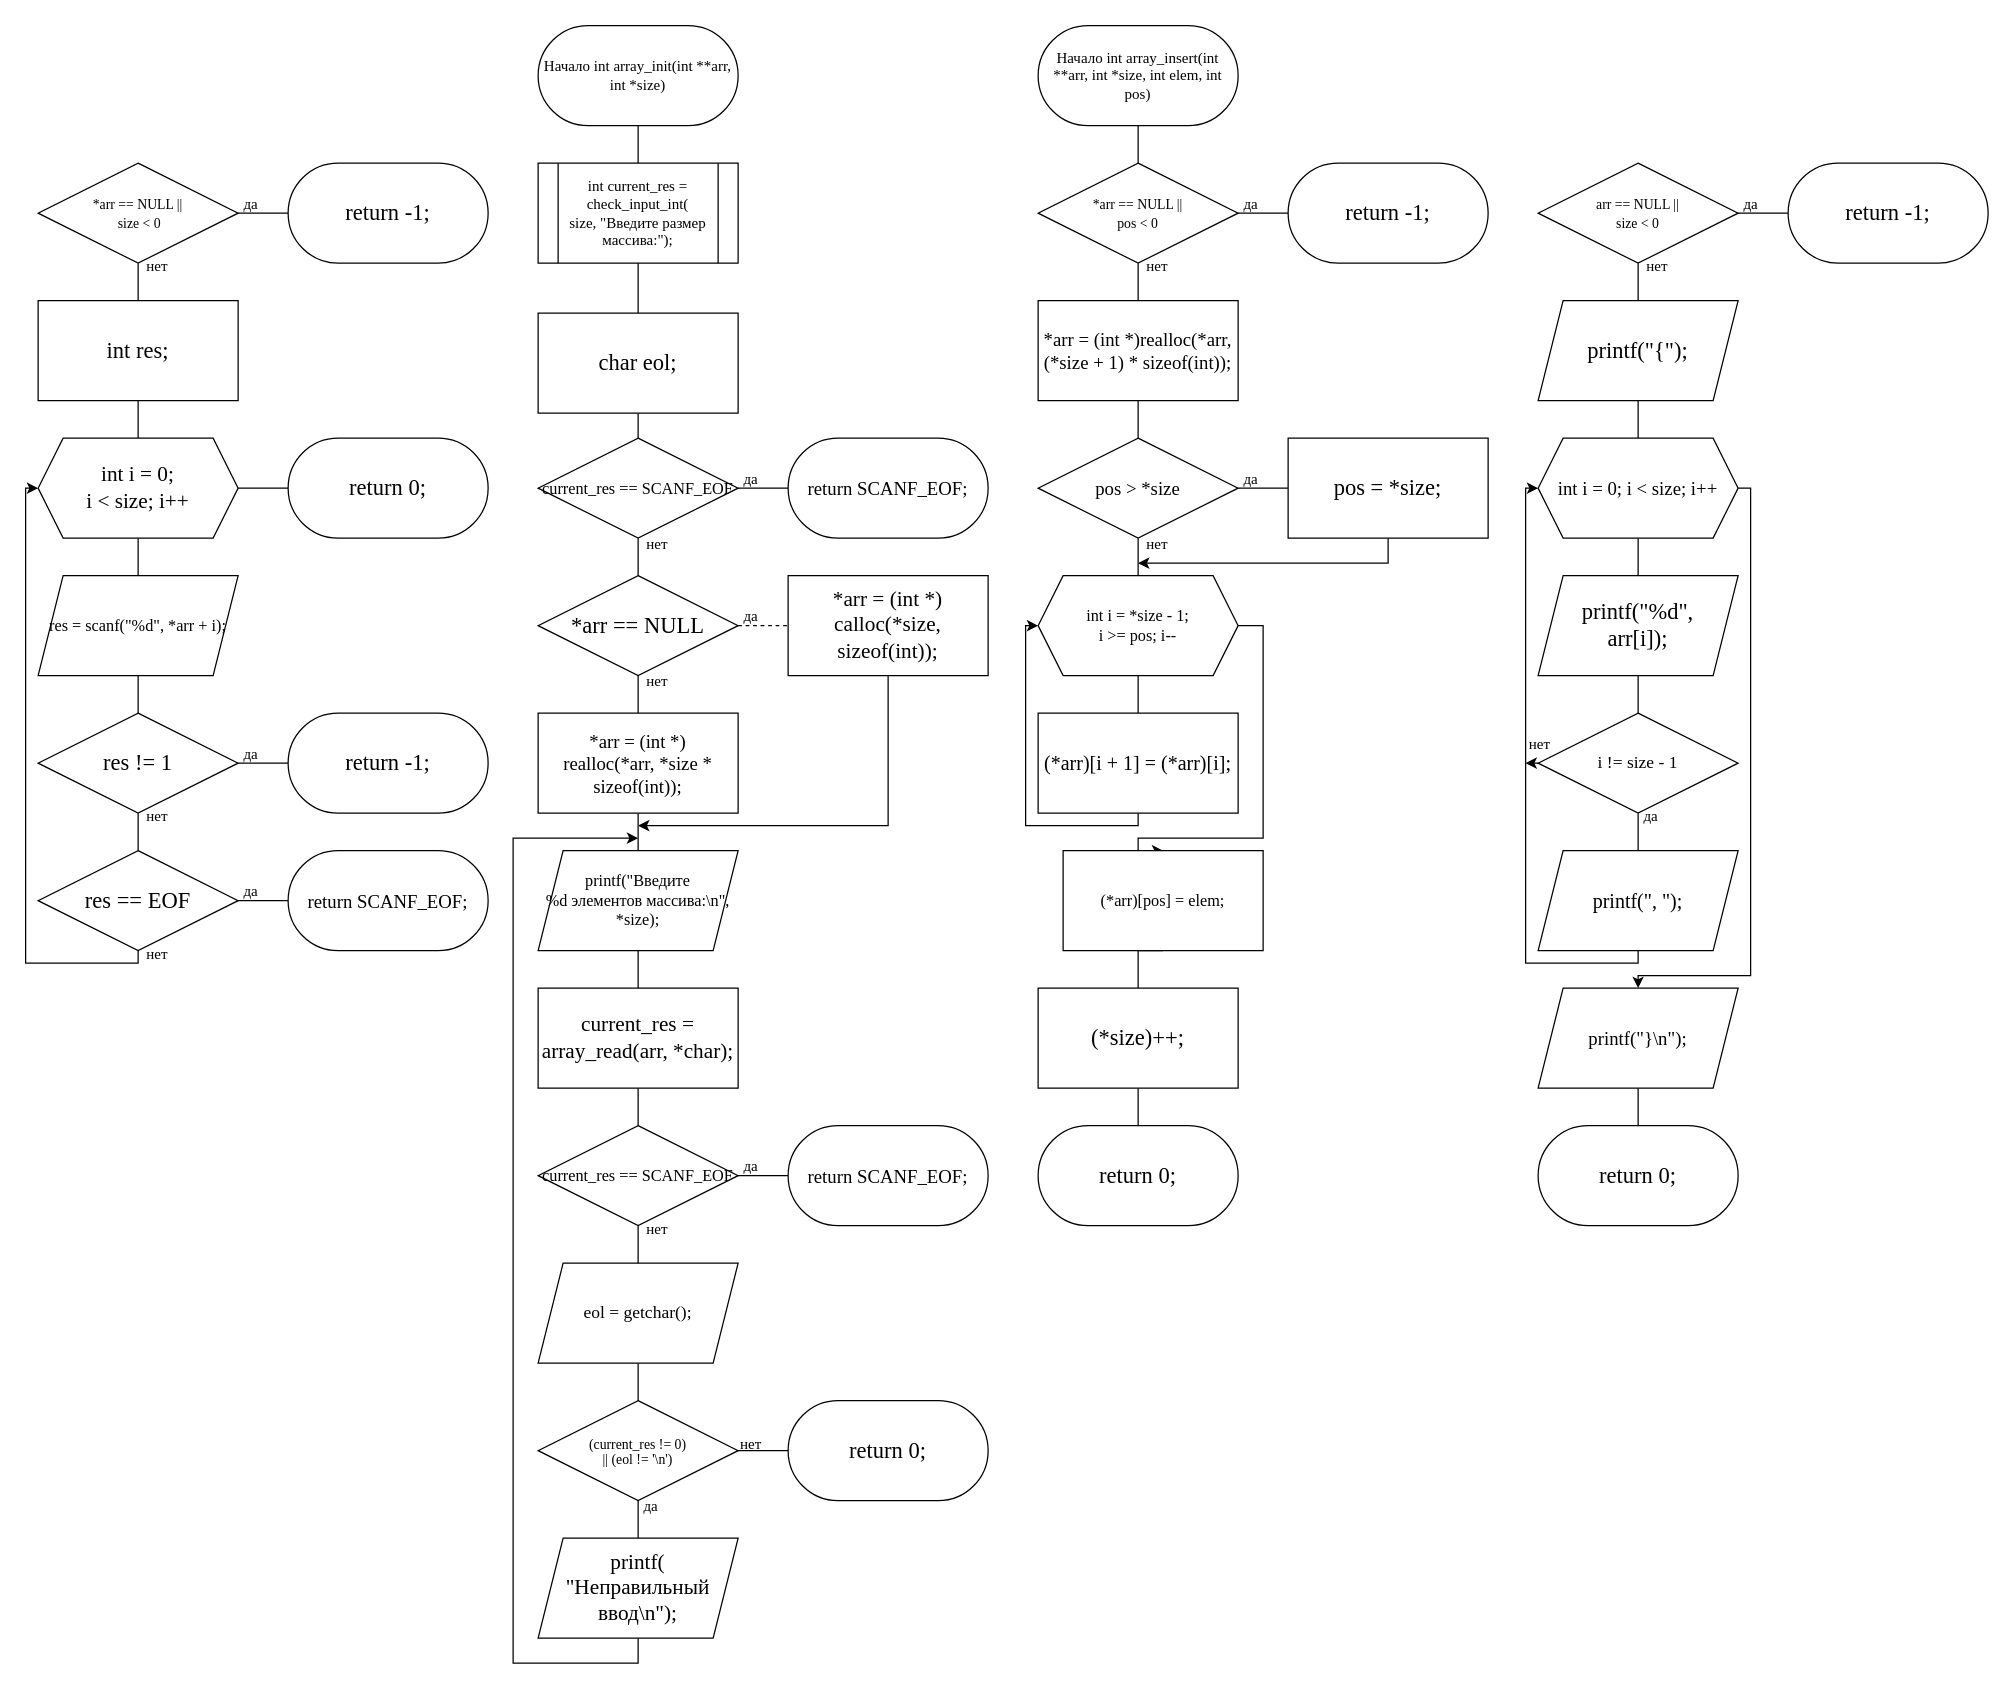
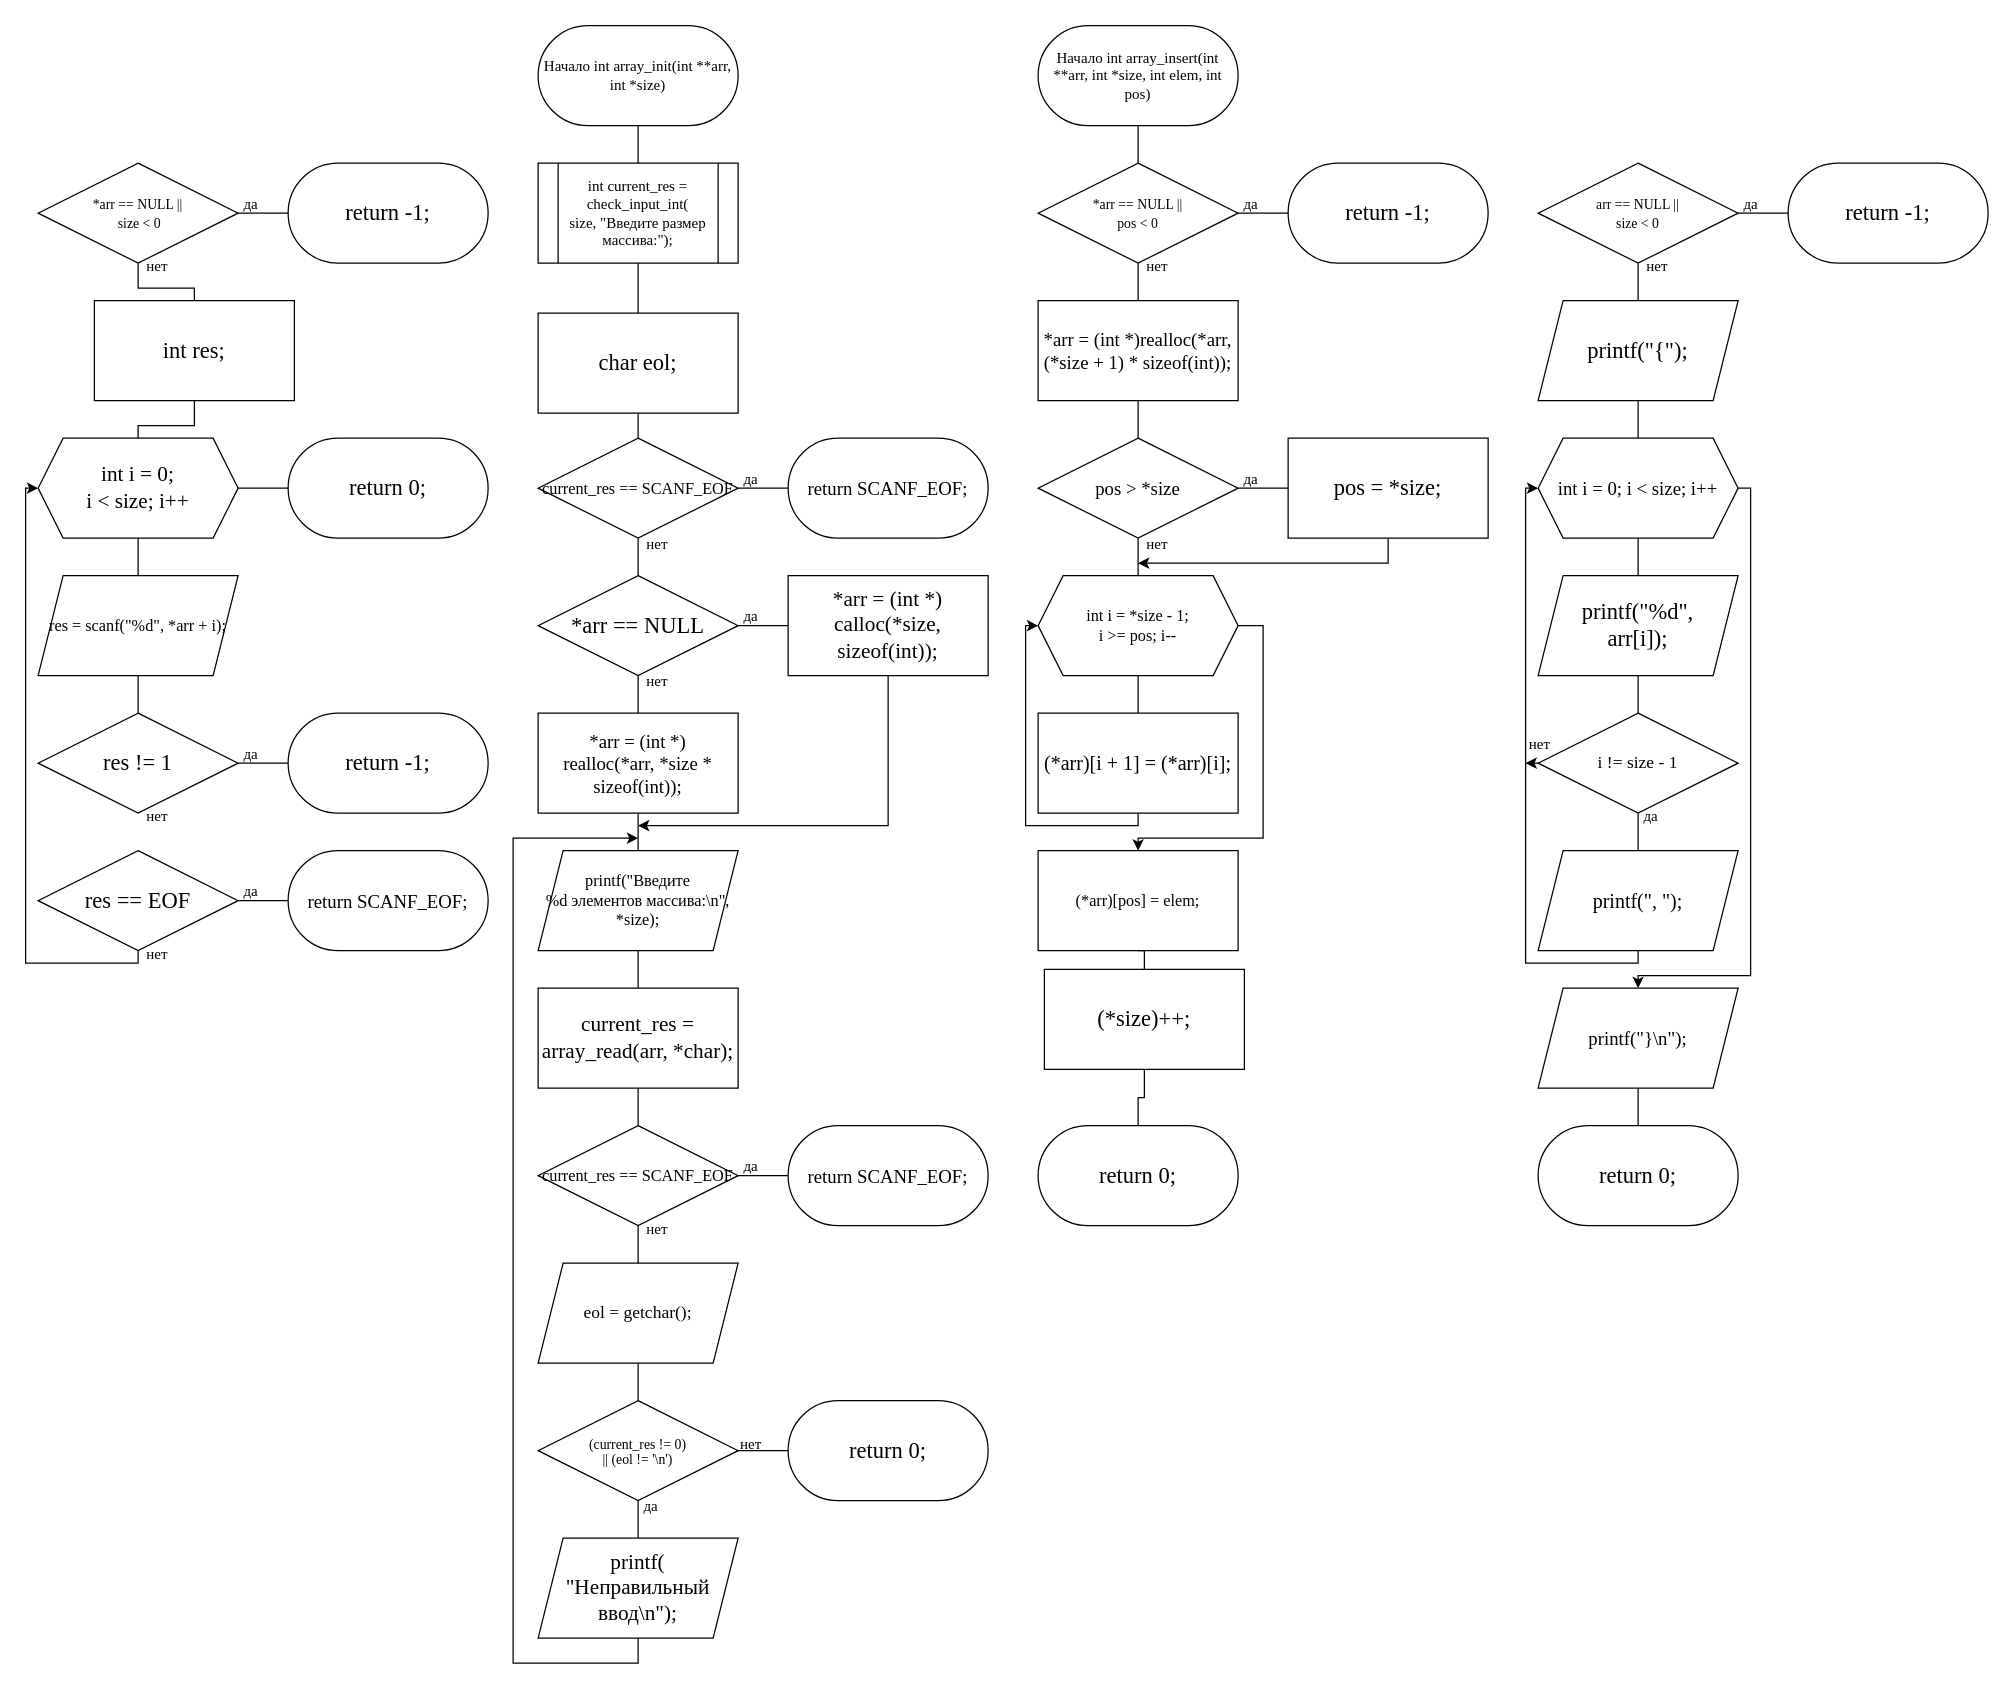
- <mxCell id="7" value="&lt;font style=&quot;font-size: 18px;&quot; face=&quot;Lucida Console&quot;&gt;int res;&lt;/font&gt;" style="rounded=0;whiteSpace=wrap;html=1;" parent="1" vertex="1"><mxGeometry x="30" y="240" width="160" height="80" as="geometry" /></mxCell>
+ <mxCell id="7" value="&lt;font style=&quot;font-size: 18px;&quot; face=&quot;Lucida Console&quot;&gt;int res;&lt;/font&gt;" style="rounded=0;whiteSpace=wrap;html=1;" parent="1" vertex="1"><mxGeometry x="75" y="240" width="160" height="80" as="geometry" /></mxCell>
- <mxCell id="38" style="edgeStyle=orthogonalEdgeStyle;rounded=0;orthogonalLoop=1;jettySize=auto;html=1;exitX=1;exitY=0.5;exitDx=0;exitDy=0;entryX=0;entryY=0.5;entryDx=0;entryDy=0;endArrow=none;endFill=0;dashed=1;" parent="1" source="40" target="42" edge="1"><mxGeometry relative="1" as="geometry" /></mxCell>
+ <mxCell id="38" style="edgeStyle=orthogonalEdgeStyle;rounded=0;orthogonalLoop=1;jettySize=auto;html=1;exitX=1;exitY=0.5;exitDx=0;exitDy=0;entryX=0;entryY=0.5;entryDx=0;entryDy=0;endArrow=none;endFill=0;" parent="1" source="40" target="42" edge="1"><mxGeometry relative="1" as="geometry" /></mxCell>
- <mxCell id="13" style="edgeStyle=orthogonalEdgeStyle;rounded=0;orthogonalLoop=1;jettySize=auto;html=1;exitX=0.5;exitY=1;exitDx=0;exitDy=0;entryX=0.5;entryY=0;entryDx=0;entryDy=0;endArrow=none;endFill=0;" parent="1" source="15" target="19" edge="1"><mxGeometry relative="1" as="geometry" /></mxCell>
- <mxCell id="87" value="&lt;font style=&quot;font-size: 13px;&quot; face=&quot;Lucida Console&quot;&gt;(*arr)[pos] = elem;&lt;/font&gt;" style="rounded=0;whiteSpace=wrap;html=1;" vertex="1" parent="1"><mxGeometry x="850" y="680" width="160" height="80" as="geometry" /></mxCell>
+ <mxCell id="87" value="&lt;font style=&quot;font-size: 13px;&quot; face=&quot;Lucida Console&quot;&gt;(*arr)[pos] = elem;&lt;/font&gt;" style="rounded=0;whiteSpace=wrap;html=1;" vertex="1" parent="1"><mxGeometry x="830" y="680" width="160" height="80" as="geometry" /></mxCell>
- <mxCell id="89" value="&lt;font style=&quot;font-size: 18px;&quot; face=&quot;Lucida Console&quot;&gt;(*size)++;&lt;/font&gt;" style="rounded=0;whiteSpace=wrap;html=1;" vertex="1" parent="1"><mxGeometry x="830" y="790" width="160" height="80" as="geometry" /></mxCell>
+ <mxCell id="89" value="&lt;font style=&quot;font-size: 18px;&quot; face=&quot;Lucida Console&quot;&gt;(*size)++;&lt;/font&gt;" style="rounded=0;whiteSpace=wrap;html=1;" vertex="1" parent="1"><mxGeometry x="835" y="775" width="160" height="80" as="geometry" /></mxCell>
